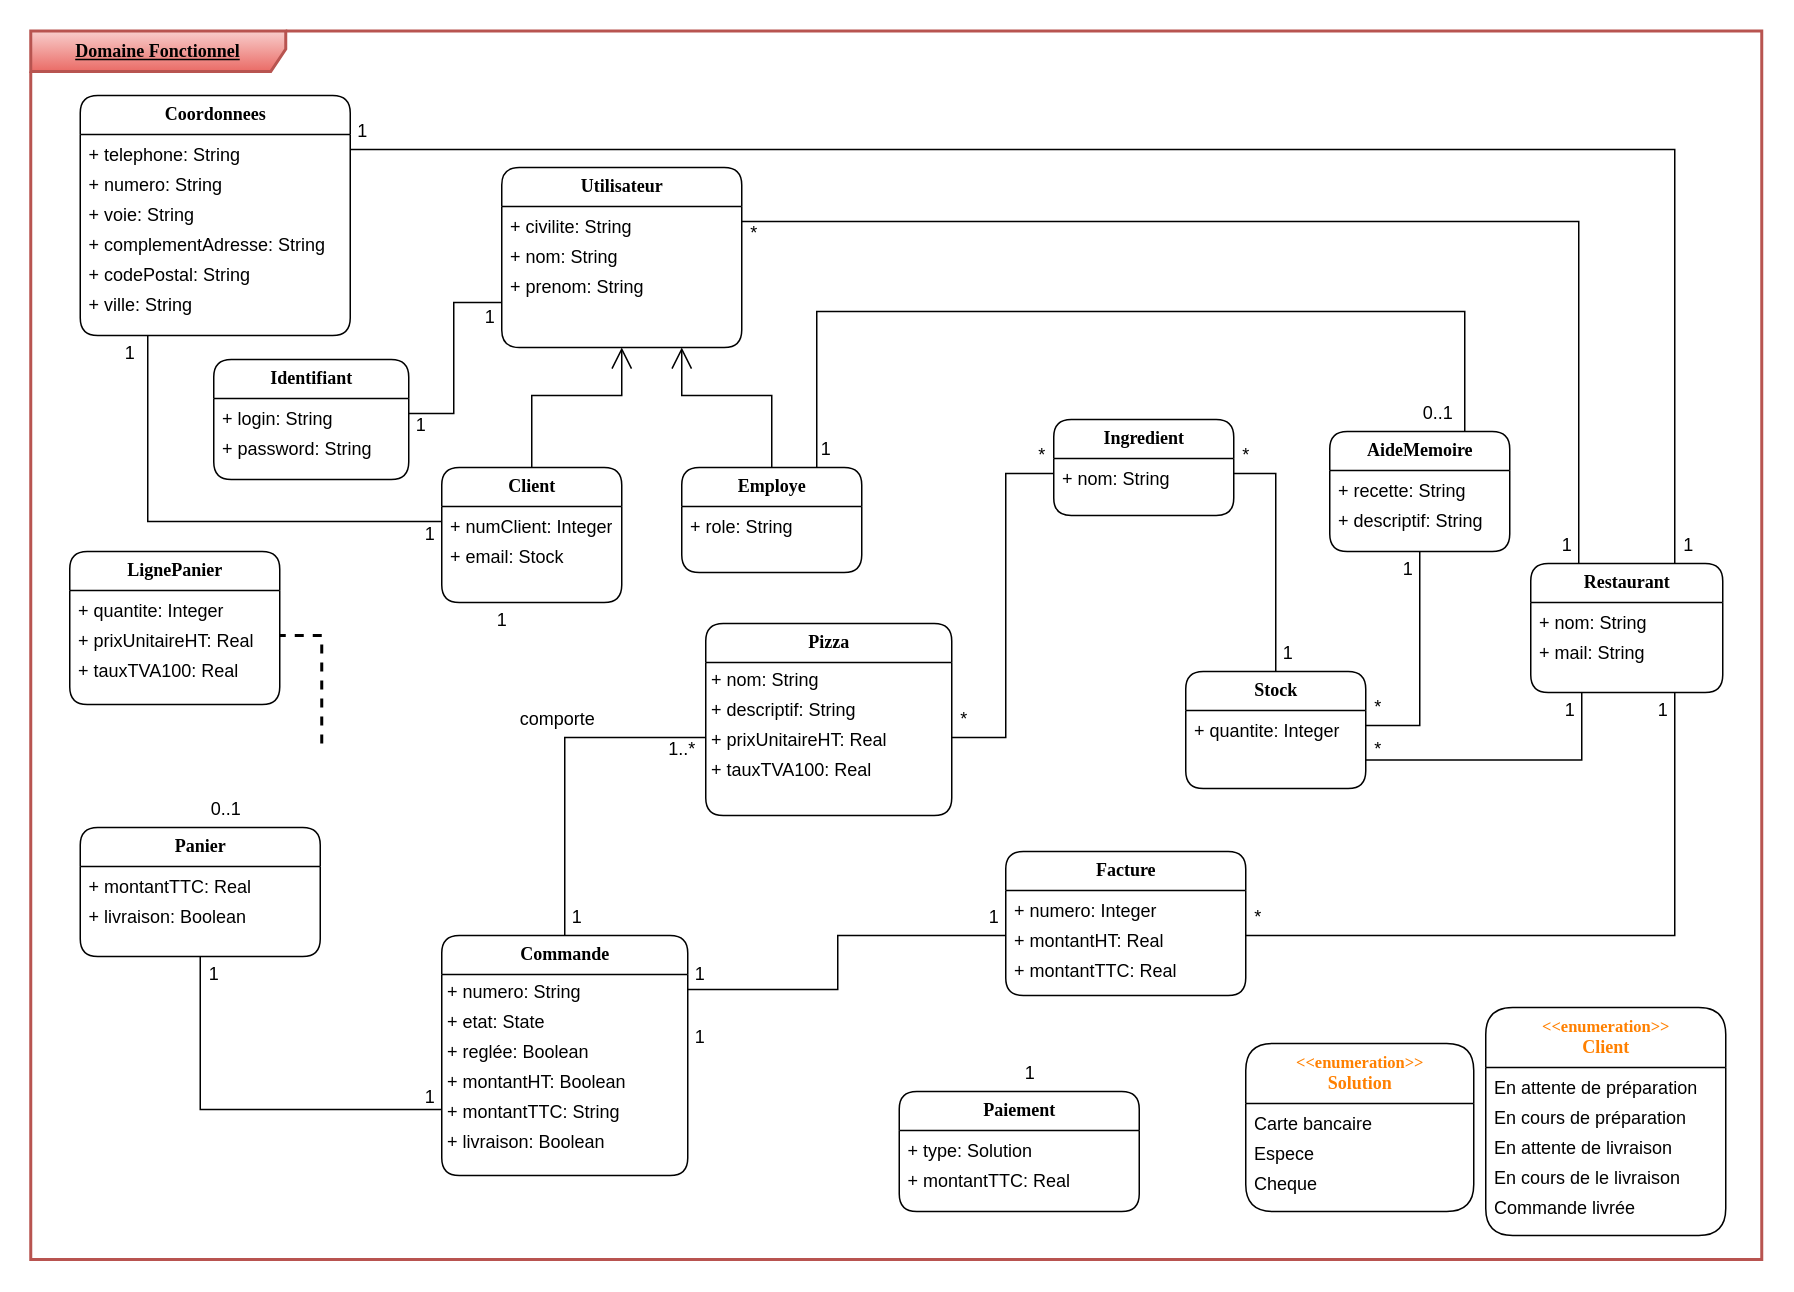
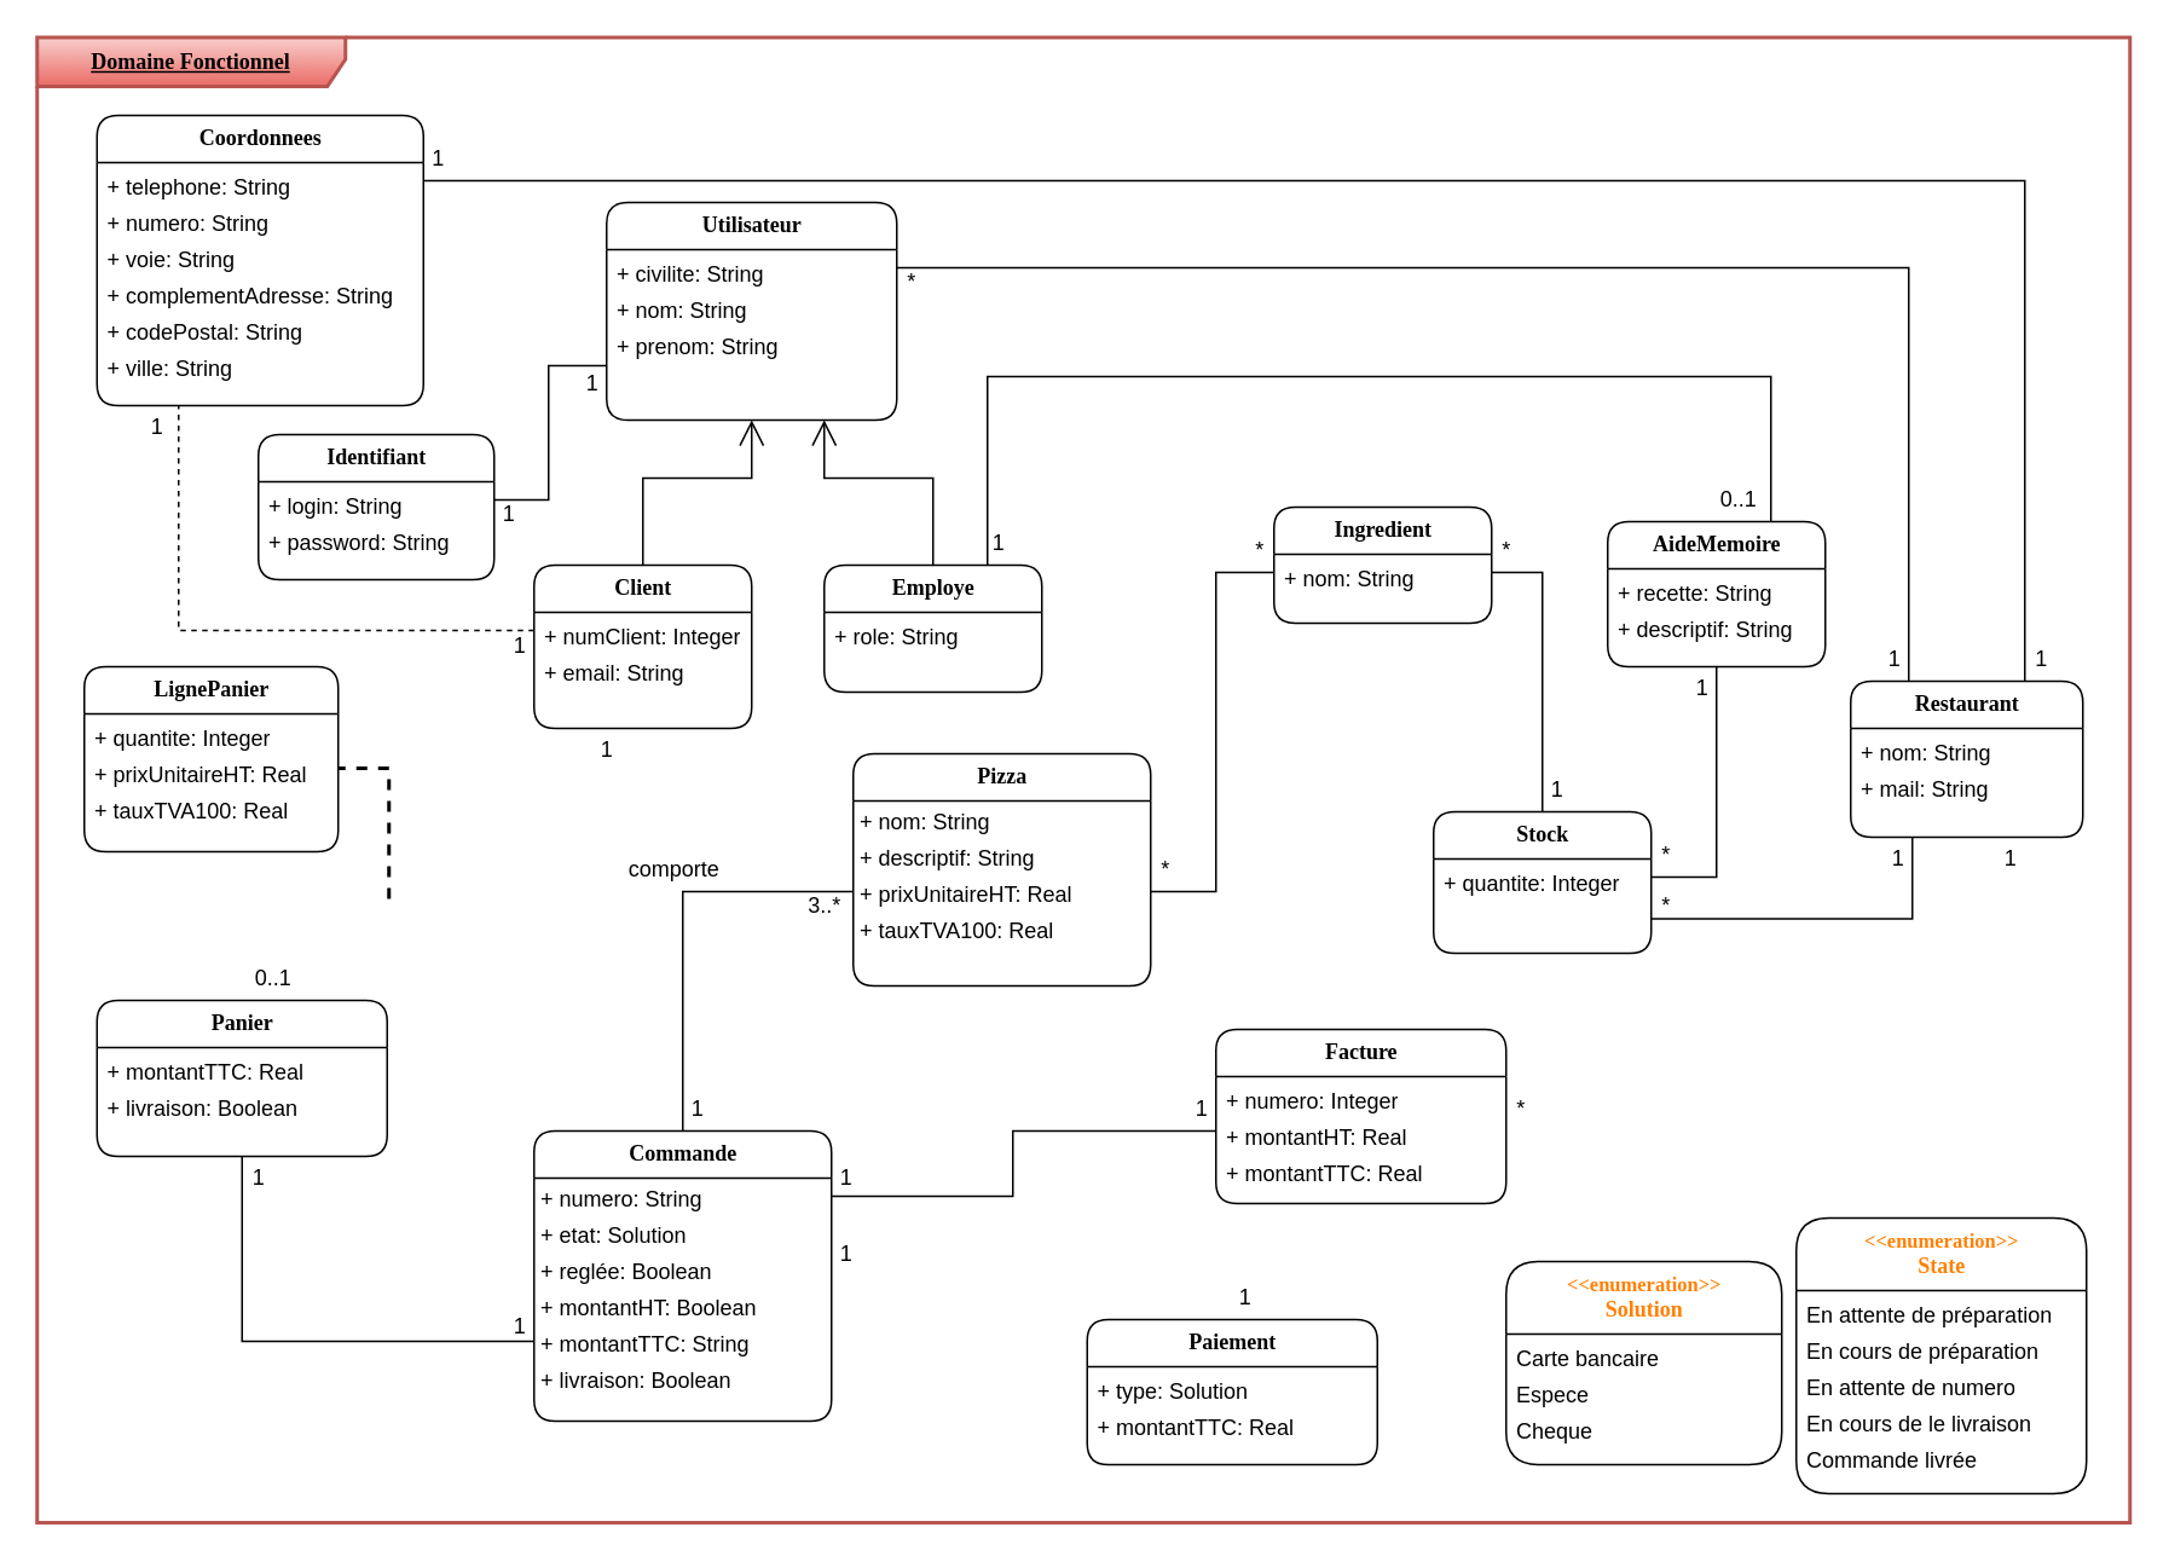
- <mxCell id="73" value="" style="endArrow=none;html=1;entryX=0.25;entryY=1;entryDx=0;entryDy=0;rounded=0;exitX=0;exitY=0.5;exitDx=0;exitDy=0;" edge="1" parent="1" source="81" target="41"><mxGeometry width="50" height="50" relative="1" as="geometry"><mxPoint x="210" y="429" as="sourcePoint" /><mxPoint x="272" y="355" as="targetPoint" /><Array as="points"><mxPoint x="98" y="347" /></Array></mxGeometry></mxCell>
+ <mxCell id="73" value="" style="endArrow=none;html=1;entryX=0.25;entryY=1;entryDx=0;entryDy=0;rounded=0;exitX=0;exitY=0.5;exitDx=0;exitDy=0;dashed=1;" edge="1" parent="1" source="81" target="41"><mxGeometry width="50" height="50" relative="1" as="geometry"><mxPoint x="210" y="429" as="sourcePoint" /><mxPoint x="272" y="355" as="targetPoint" /><Array as="points"><mxPoint x="98" y="347" /></Array></mxGeometry></mxCell>
- <mxCell id="82" value="+ email: Stock" style="text;html=1;strokeColor=none;fillColor=none;align=left;verticalAlign=top;spacingLeft=4;spacingRight=4;whiteSpace=wrap;overflow=hidden;rotatable=0;points=[[0,0.5],[1,0.5]];portConstraint=eastwest;rounded=1;" parent="80" vertex="1"><mxGeometry y="46" width="120" height="20" as="geometry" /></mxCell>
+ <mxCell id="82" value="+ email: String" style="text;html=1;strokeColor=none;fillColor=none;align=left;verticalAlign=top;spacingLeft=4;spacingRight=4;whiteSpace=wrap;overflow=hidden;rotatable=0;points=[[0,0.5],[1,0.5]];portConstraint=eastwest;rounded=1;" parent="80" vertex="1"><mxGeometry y="46" width="120" height="20" as="geometry" /></mxCell>
- <mxCell id="88" value="1..*" style="text;html=1;resizable=0;autosize=1;align=center;verticalAlign=middle;points=[];fillColor=none;strokeColor=none;rounded=0;" vertex="1" parent="1"><mxGeometry x="438" y="487" width="32" height="24" as="geometry" /></mxCell>
+ <mxCell id="88" value="3..*" style="text;html=1;resizable=0;autosize=1;align=center;verticalAlign=middle;points=[];fillColor=none;strokeColor=none;rounded=0;" vertex="1" parent="1"><mxGeometry x="438" y="487" width="32" height="24" as="geometry" /></mxCell>
- <mxCell id="17" value="" style="endArrow=none;html=1;rounded=0;entryX=1;entryY=0.5;entryDx=0;entryDy=0;exitX=0.75;exitY=1;exitDx=0;exitDy=0;" parent="1" source="18" target="62" edge="1"><mxGeometry width="50" height="50" relative="1" as="geometry"><mxPoint x="1092" y="511" as="sourcePoint" /><mxPoint x="988" y="631" as="targetPoint" /><Array as="points"><mxPoint x="1116" y="623" /></Array></mxGeometry></mxCell>
- <mxCell id="23" value="+ etat: State" style="text;html=1;strokeColor=none;fillColor=none;align=left;verticalAlign=top;spacingLeft=4;spacingRight=4;whiteSpace=wrap;overflow=hidden;rotatable=0;points=[[0,0.5],[1,0.5]];portConstraint=eastwest;spacing=0;rounded=1;" parent="21" vertex="1"><mxGeometry y="46" width="164" height="20" as="geometry" /></mxCell>
+ <mxCell id="23" value="+ etat: Solution" style="text;html=1;strokeColor=none;fillColor=none;align=left;verticalAlign=top;spacingLeft=4;spacingRight=4;whiteSpace=wrap;overflow=hidden;rotatable=0;points=[[0,0.5],[1,0.5]];portConstraint=eastwest;spacing=0;rounded=1;" parent="21" vertex="1"><mxGeometry y="46" width="164" height="20" as="geometry" /></mxCell>
- <mxCell id="32" value="&lt;b&gt;&lt;font&gt;&lt;font style=&quot;font-size: 11px&quot;&gt;&amp;lt;&amp;lt;enumeration&amp;gt;&amp;gt;&lt;/font&gt;&lt;br&gt;&lt;span style=&quot;font-size: 12px&quot;&gt;Client&lt;/span&gt;&lt;br&gt;&lt;/font&gt;&lt;/b&gt;" style="swimlane;html=1;fontStyle=0;childLayout=stackLayout;horizontal=1;startSize=40;horizontalStack=0;resizeParent=1;resizeLast=0;collapsible=1;marginBottom=0;swimlaneFillColor=#ffffff;shadow=0;comic=0;labelBackgroundColor=none;strokeWidth=1;fontFamily=Verdana;fontSize=10;align=center;fillColor=none;fontColor=#FF8000;rounded=1;" parent="1" vertex="1"><mxGeometry x="990" y="671" width="160" height="152" as="geometry"><mxRectangle x="580" y="87" width="90" height="26" as="alternateBounds" /></mxGeometry></mxCell>
+ <mxCell id="32" value="&lt;b&gt;&lt;font&gt;&lt;font style=&quot;font-size: 11px&quot;&gt;&amp;lt;&amp;lt;enumeration&amp;gt;&amp;gt;&lt;/font&gt;&lt;br&gt;&lt;span style=&quot;font-size: 12px&quot;&gt;State&lt;/span&gt;&lt;br&gt;&lt;/font&gt;&lt;/b&gt;" style="swimlane;html=1;fontStyle=0;childLayout=stackLayout;horizontal=1;startSize=40;horizontalStack=0;resizeParent=1;resizeLast=0;collapsible=1;marginBottom=0;swimlaneFillColor=#ffffff;shadow=0;comic=0;labelBackgroundColor=none;strokeWidth=1;fontFamily=Verdana;fontSize=10;align=center;fillColor=none;fontColor=#FF8000;rounded=1;" parent="1" vertex="1"><mxGeometry x="990" y="671" width="160" height="152" as="geometry"><mxRectangle x="580" y="87" width="90" height="26" as="alternateBounds" /></mxGeometry></mxCell>
- <mxCell id="35" value="En attente de livraison" style="text;html=1;strokeColor=none;fillColor=none;align=left;verticalAlign=top;spacingLeft=4;spacingRight=4;whiteSpace=wrap;overflow=hidden;rotatable=0;points=[[0,0.5],[1,0.5]];portConstraint=eastwest;rounded=1;" parent="32" vertex="1"><mxGeometry y="80" width="160" height="20" as="geometry" /></mxCell>
+ <mxCell id="35" value="En attente de numero" style="text;html=1;strokeColor=none;fillColor=none;align=left;verticalAlign=top;spacingLeft=4;spacingRight=4;whiteSpace=wrap;overflow=hidden;rotatable=0;points=[[0,0.5],[1,0.5]];portConstraint=eastwest;rounded=1;" parent="32" vertex="1"><mxGeometry y="80" width="160" height="20" as="geometry" /></mxCell>
